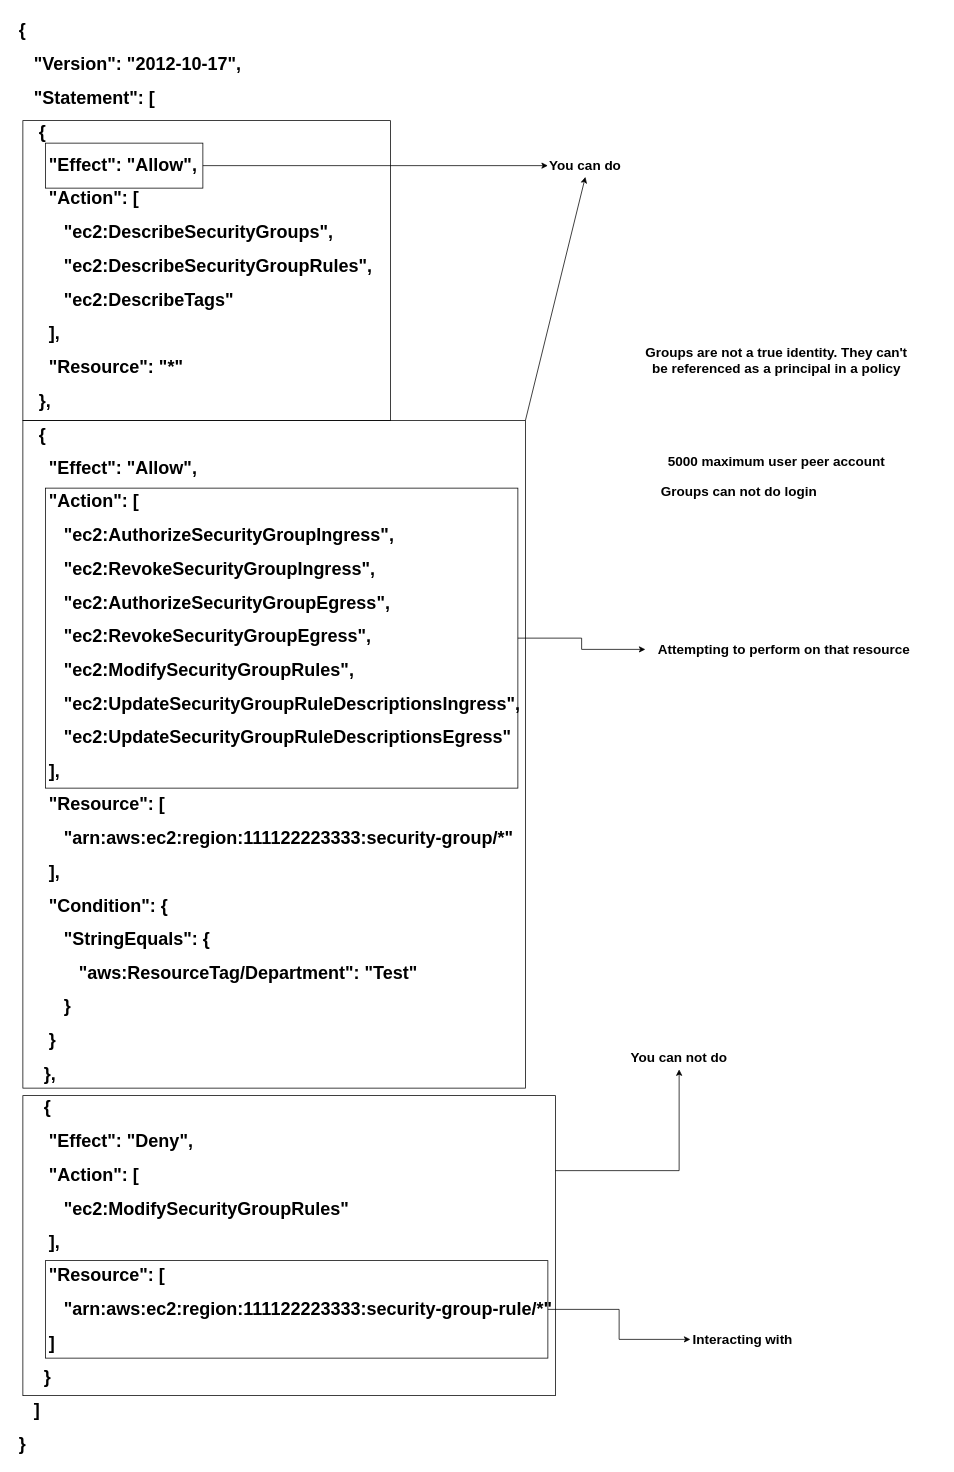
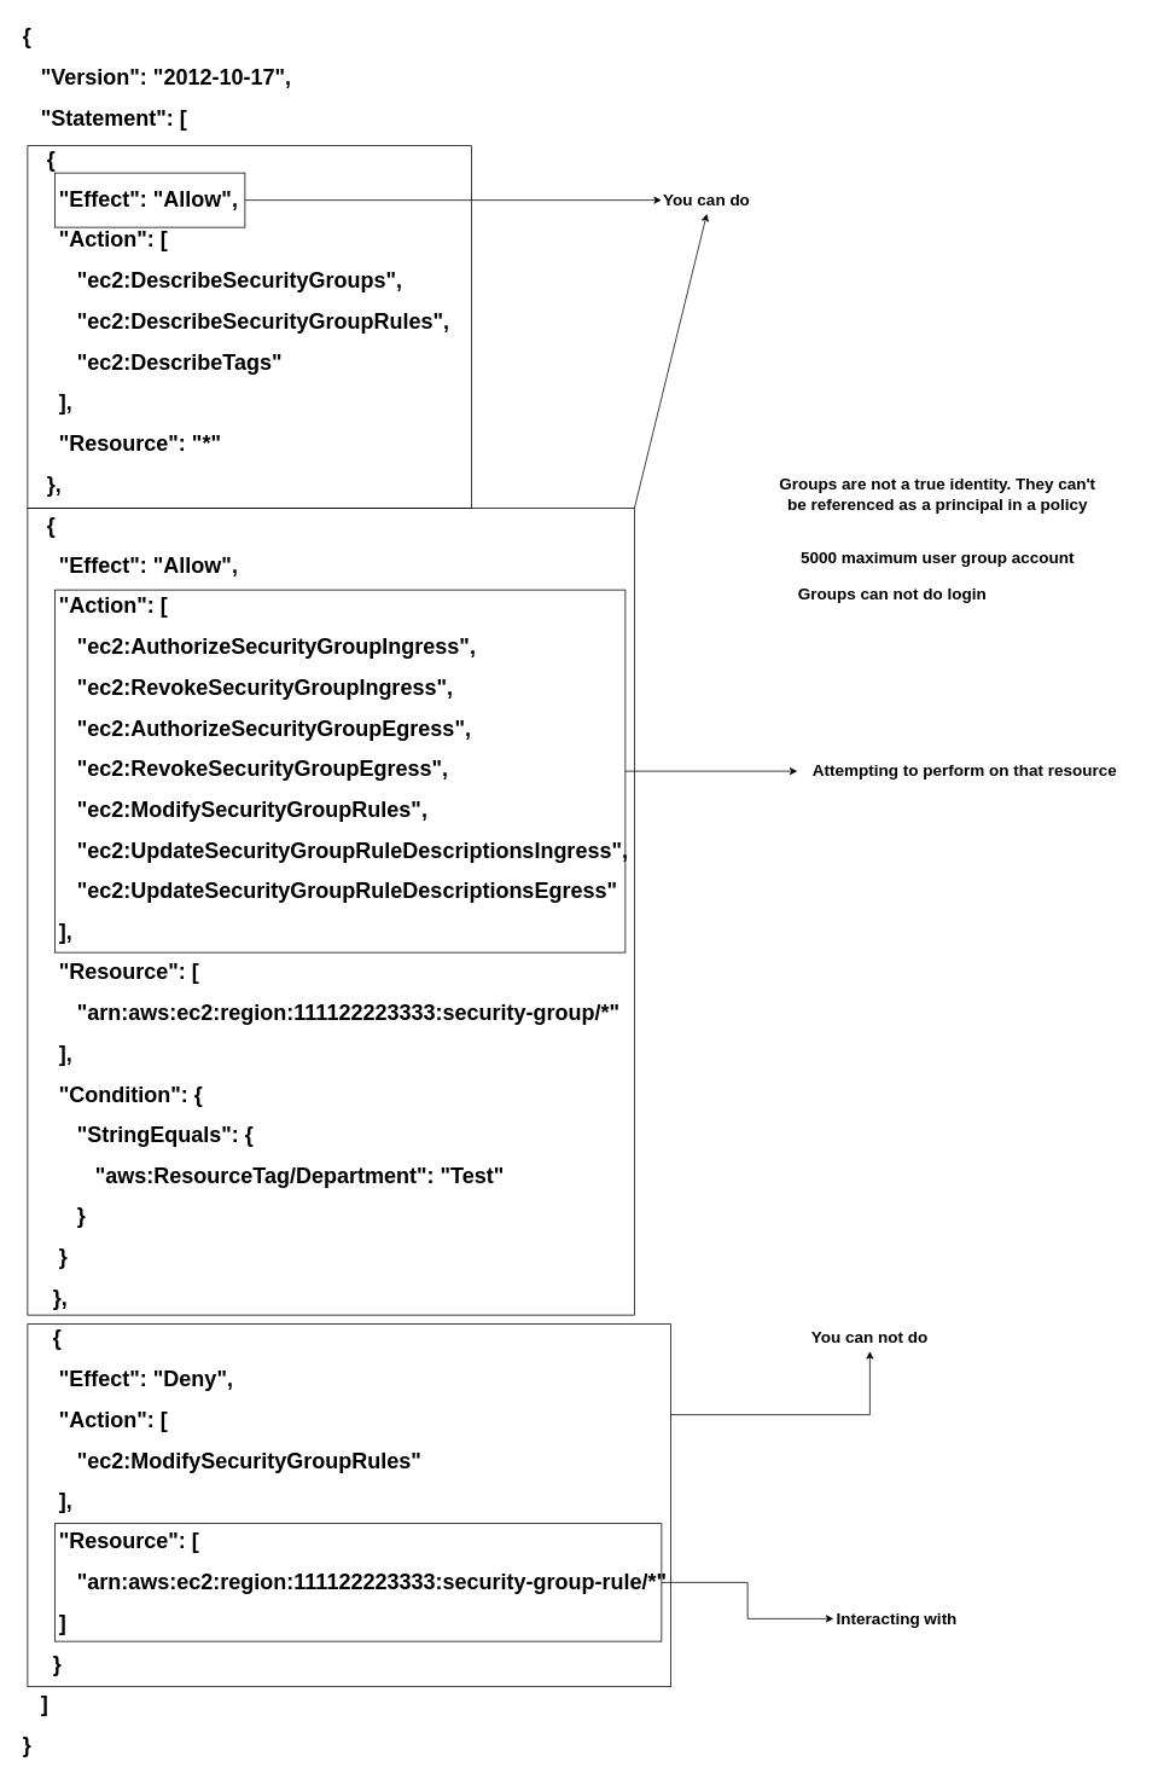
- <mxCell id="18" value="&lt;font style=&quot;font-size: 18px;&quot;&gt;&lt;b&gt;Groups are not a true identity. They can't be referenced as a principal in a policy&lt;/b&gt;&lt;/font&gt;" style="text;html=1;strokeColor=none;fillColor=none;align=center;verticalAlign=middle;whiteSpace=wrap;rounded=0;" parent="1" vertex="1"><mxGeometry x="850" y="465" width="370" height="30" as="geometry" /></mxCell>
+ <mxCell id="18" value="&lt;font style=&quot;font-size: 18px;&quot;&gt;&lt;b&gt;Groups are not a true identity. They can't be referenced as a principal in a policy&lt;/b&gt;&lt;/font&gt;" style="text;html=1;strokeColor=none;fillColor=none;align=center;verticalAlign=middle;whiteSpace=wrap;rounded=0;" parent="1" vertex="1"><mxGeometry x="850" y="530" width="370" height="30" as="geometry" /></mxCell>
- <mxCell id="19" value="&lt;font style=&quot;font-size: 18px;&quot;&gt;&lt;b&gt;5000 maximum user peer account&lt;/b&gt;&lt;/font&gt;" style="text;html=1;strokeColor=none;fillColor=none;align=center;verticalAlign=middle;whiteSpace=wrap;rounded=0;" parent="1" vertex="1"><mxGeometry x="850" y="600" width="370" height="30" as="geometry" /></mxCell>
+ <mxCell id="19" value="&lt;font style=&quot;font-size: 18px;&quot;&gt;&lt;b&gt;5000 maximum user group account&lt;/b&gt;&lt;/font&gt;" style="text;html=1;strokeColor=none;fillColor=none;align=center;verticalAlign=middle;whiteSpace=wrap;rounded=0;" parent="1" vertex="1"><mxGeometry x="850" y="600" width="370" height="30" as="geometry" /></mxCell>
- <mxCell id="17" value="&lt;font style=&quot;font-size: 18px;&quot;&gt;&lt;b&gt;Attempting to perform on that resource&lt;/b&gt;&lt;/font&gt;" style="text;html=1;strokeColor=none;fillColor=none;align=center;verticalAlign=middle;whiteSpace=wrap;rounded=0;" parent="1" vertex="1"><mxGeometry x="860" y="850" width="370" height="30" as="geometry" /></mxCell>
+ <mxCell id="17" value="&lt;font style=&quot;font-size: 18px;&quot;&gt;&lt;b&gt;Attempting to perform on that resource&lt;/b&gt;&lt;/font&gt;" style="text;html=1;strokeColor=none;fillColor=none;align=center;verticalAlign=middle;whiteSpace=wrap;rounded=0;" parent="1" vertex="1"><mxGeometry x="880" y="835" width="370" height="30" as="geometry" /></mxCell>
- <mxCell id="15" value="&lt;font style=&quot;font-size: 18px;&quot;&gt;&lt;b&gt;You can not do&lt;/b&gt;&lt;/font&gt;" style="text;html=1;strokeColor=none;fillColor=none;align=center;verticalAlign=middle;whiteSpace=wrap;rounded=0;" parent="1" vertex="1"><mxGeometry x="835" y="1395" width="140" height="30" as="geometry" /></mxCell>
+ <mxCell id="15" value="&lt;font style=&quot;font-size: 18px;&quot;&gt;&lt;b&gt;You can not do&lt;/b&gt;&lt;/font&gt;" style="text;html=1;strokeColor=none;fillColor=none;align=center;verticalAlign=middle;whiteSpace=wrap;rounded=0;" parent="1" vertex="1"><mxGeometry x="890" y="1460" width="140" height="30" as="geometry" /></mxCell>
